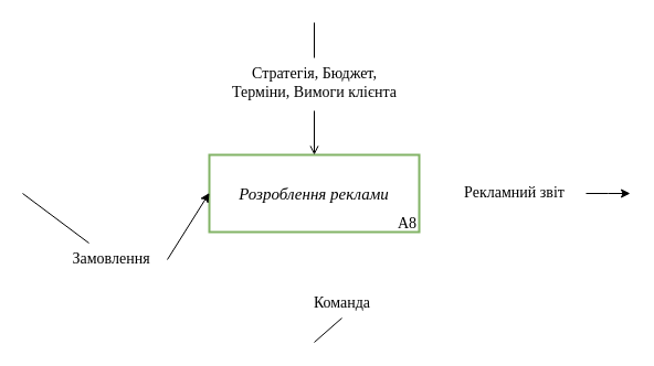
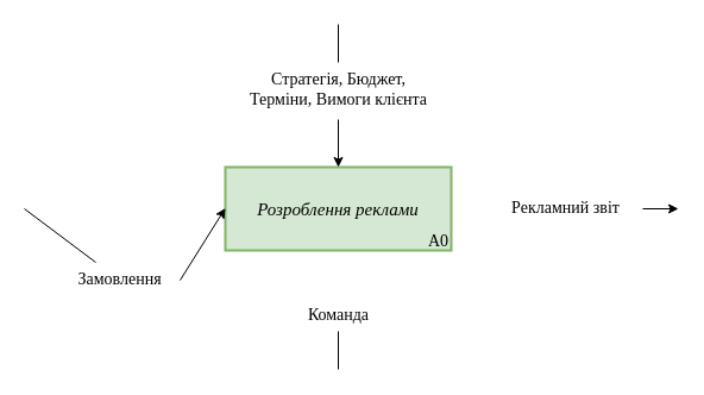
- <mxCell id="10" value="" style="endArrow=open;html=1;rounded=0;entryX=0.5;entryY=0;entryDx=0;entryDy=0;" edge="1" parent="1" source="11" target="3"><mxGeometry width="50" height="50" relative="1" as="geometry"><mxPoint x="284" y="-20" as="sourcePoint" /><mxPoint x="309" y="-60" as="targetPoint" /></mxGeometry></mxCell>
+ <mxCell id="10" value="" style="endArrow=classic;html=1;rounded=0;entryX=0.5;entryY=0;entryDx=0;entryDy=0;" edge="1" parent="1" source="11" target="3"><mxGeometry width="50" height="50" relative="1" as="geometry"><mxPoint x="284" y="-20" as="sourcePoint" /><mxPoint x="309" y="-60" as="targetPoint" /></mxGeometry></mxCell>
- <mxCell id="3" value="&lt;font&gt;Розроблення реклами&lt;/font&gt;" style="rounded=0;whiteSpace=wrap;html=1;fontSize=15;fontStyle=2;fontFamily=Georgia;fillColor=#ffffff;strokeColor=#82b366;strokeWidth=2;" vertex="1" parent="1"><mxGeometry x="189" y="140" width="190" height="70" as="geometry" /></mxCell>
+ <mxCell id="3" value="&lt;font&gt;Розроблення реклами&lt;/font&gt;" style="rounded=0;whiteSpace=wrap;html=1;fontSize=15;fontStyle=2;fontFamily=Georgia;fillColor=#d5e8d4;strokeColor=#82b366;strokeWidth=2;" vertex="1" parent="1"><mxGeometry x="189" y="140" width="190" height="70" as="geometry" /></mxCell>
- <mxCell id="7" value="Рекламний звіт" style="text;html=1;align=center;verticalAlign=middle;resizable=0;points=[];autosize=1;strokeColor=none;fillColor=none;fontSize=14;fontFamily=Georgia;" vertex="1" parent="1"><mxGeometry x="400" y="160" width="130" height="30" as="geometry" /></mxCell>
+ <mxCell id="7" value="Рекламний звіт" style="text;html=1;align=center;verticalAlign=middle;resizable=0;points=[];autosize=1;strokeColor=none;fillColor=none;fontSize=14;fontFamily=Georgia;" vertex="1" parent="1"><mxGeometry x="410" y="160" width="130" height="30" as="geometry" /></mxCell>
- <mxCell id="13" value="А8" style="text;html=1;align=center;verticalAlign=middle;resizable=0;points=[];autosize=1;strokeColor=none;fillColor=none;fontSize=14;fontFamily=Georgia;" vertex="1" parent="1"><mxGeometry x="348" y="188" width="40" height="30" as="geometry" /></mxCell>
+ <mxCell id="13" value="А0" style="text;html=1;align=center;verticalAlign=middle;resizable=0;points=[];autosize=1;strokeColor=none;fillColor=none;fontSize=14;fontFamily=Georgia;" vertex="1" parent="1"><mxGeometry x="348" y="188" width="40" height="30" as="geometry" /></mxCell>
- <mxCell id="8" value="Команда" style="text;html=1;align=center;verticalAlign=middle;resizable=0;points=[];autosize=1;strokeColor=none;fillColor=none;fontSize=14;fontFamily=Georgia;" vertex="1" parent="1"><mxGeometry x="269" y="260" width="80" height="30" as="geometry" /></mxCell>
+ <mxCell id="8" value="Команда" style="text;html=1;align=center;verticalAlign=middle;resizable=0;points=[];autosize=1;strokeColor=none;fillColor=none;fontSize=14;fontFamily=Georgia;" vertex="1" parent="1"><mxGeometry x="244" y="250" width="80" height="30" as="geometry" /></mxCell>
